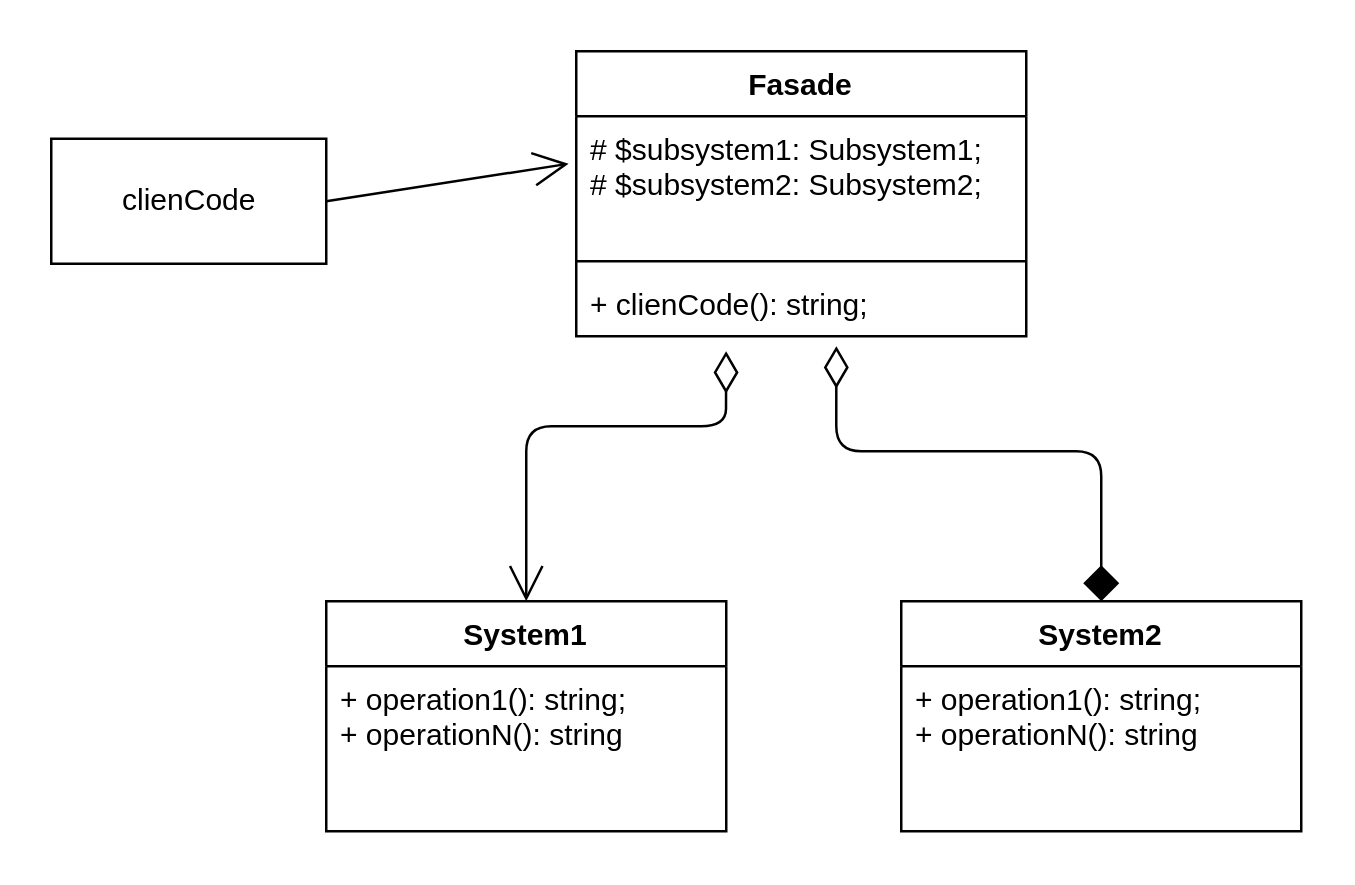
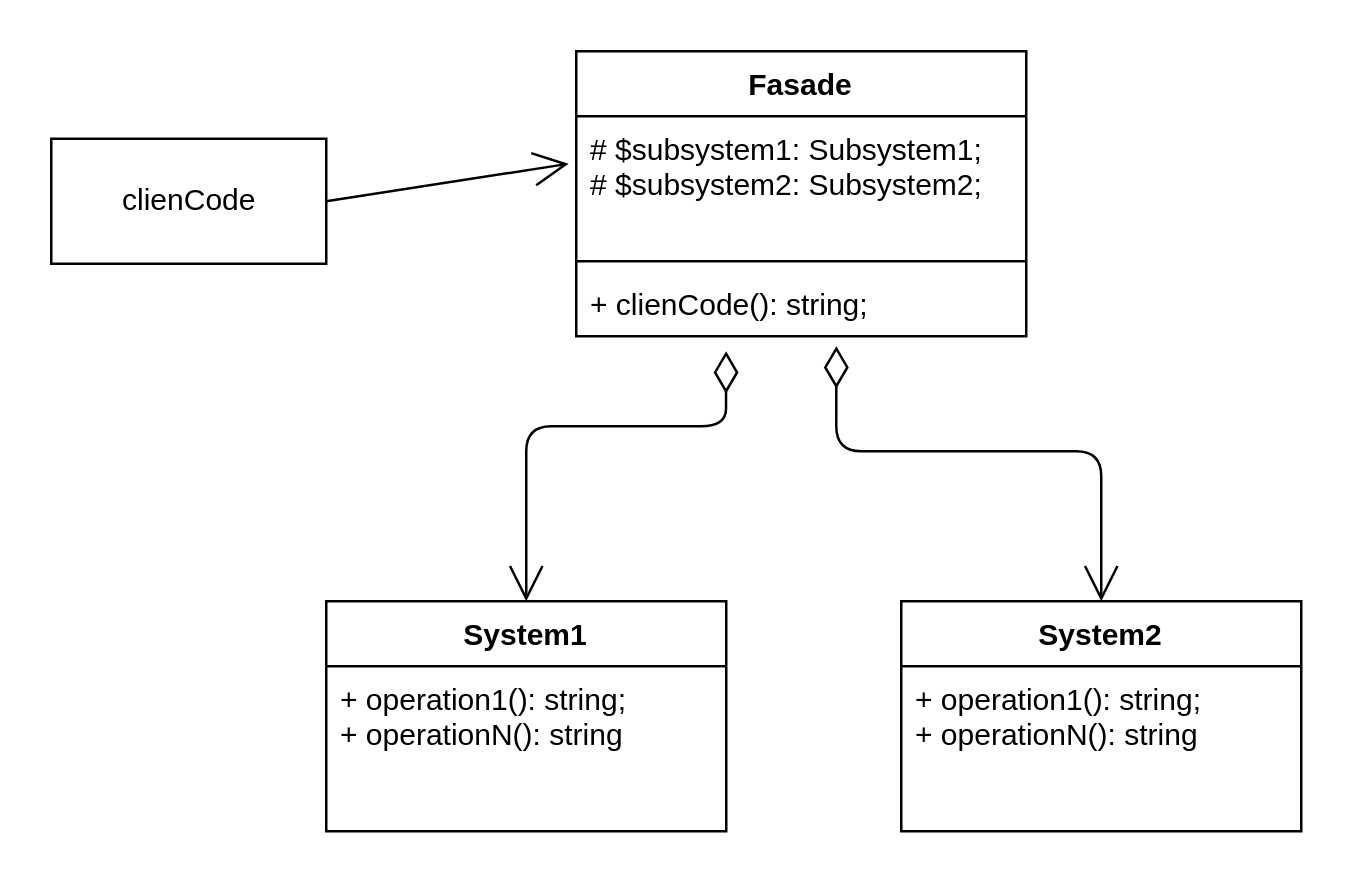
- <mxCell id="11" value="" style="endArrow=diamond;html=1;endSize=12;startArrow=diamondThin;startSize=14;startFill=0;edgeStyle=orthogonalEdgeStyle;align=left;verticalAlign=bottom;entryX=0.5;entryY=0;entryDx=0;entryDy=0;exitX=0.578;exitY=1.154;exitDx=0;exitDy=0;exitPerimeter=0;" edge="1" parent="1" source="5" target="8"><mxGeometry x="0.423" y="73" relative="1" as="geometry"><mxPoint x="270" y="210" as="sourcePoint" /><mxPoint x="430" y="210" as="targetPoint" /><Array as="points"><mxPoint x="334" y="180" /><mxPoint x="440" y="180" /></Array><mxPoint x="-13" y="-42" as="offset" /></mxGeometry></mxCell>
+ <mxCell id="11" value="" style="endArrow=open;html=1;endSize=12;startArrow=diamondThin;startSize=14;startFill=0;edgeStyle=orthogonalEdgeStyle;align=left;verticalAlign=bottom;entryX=0.5;entryY=0;entryDx=0;entryDy=0;exitX=0.578;exitY=1.154;exitDx=0;exitDy=0;exitPerimeter=0;" edge="1" parent="1" source="5" target="8"><mxGeometry x="0.423" y="73" relative="1" as="geometry"><mxPoint x="270" y="210" as="sourcePoint" /><mxPoint x="430" y="210" as="targetPoint" /><Array as="points"><mxPoint x="334" y="180" /><mxPoint x="440" y="180" /></Array><mxPoint x="-13" y="-42" as="offset" /></mxGeometry></mxCell>
